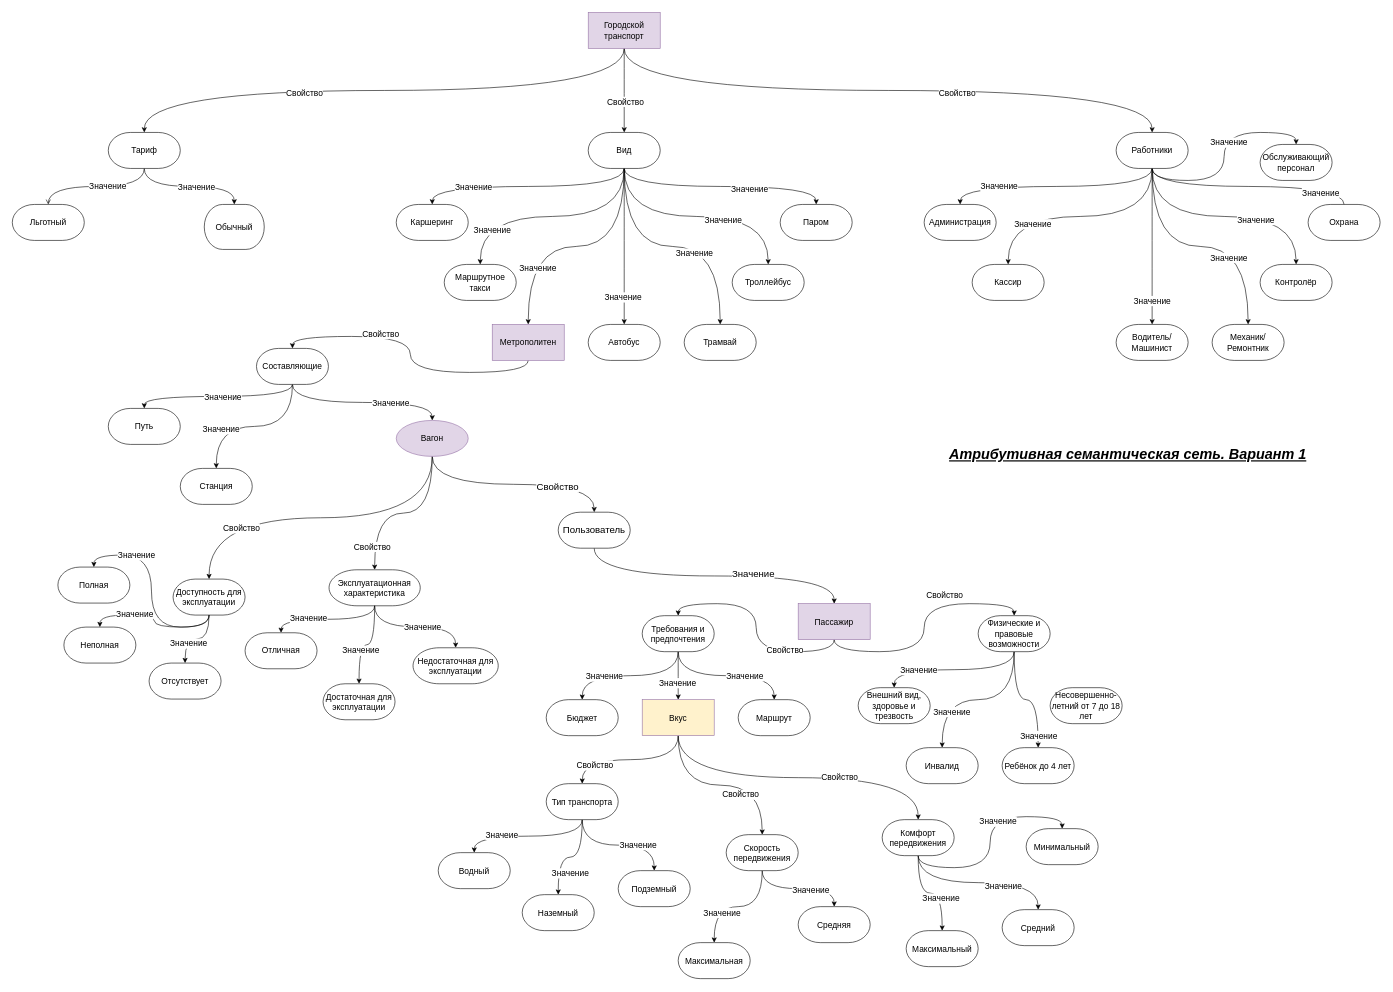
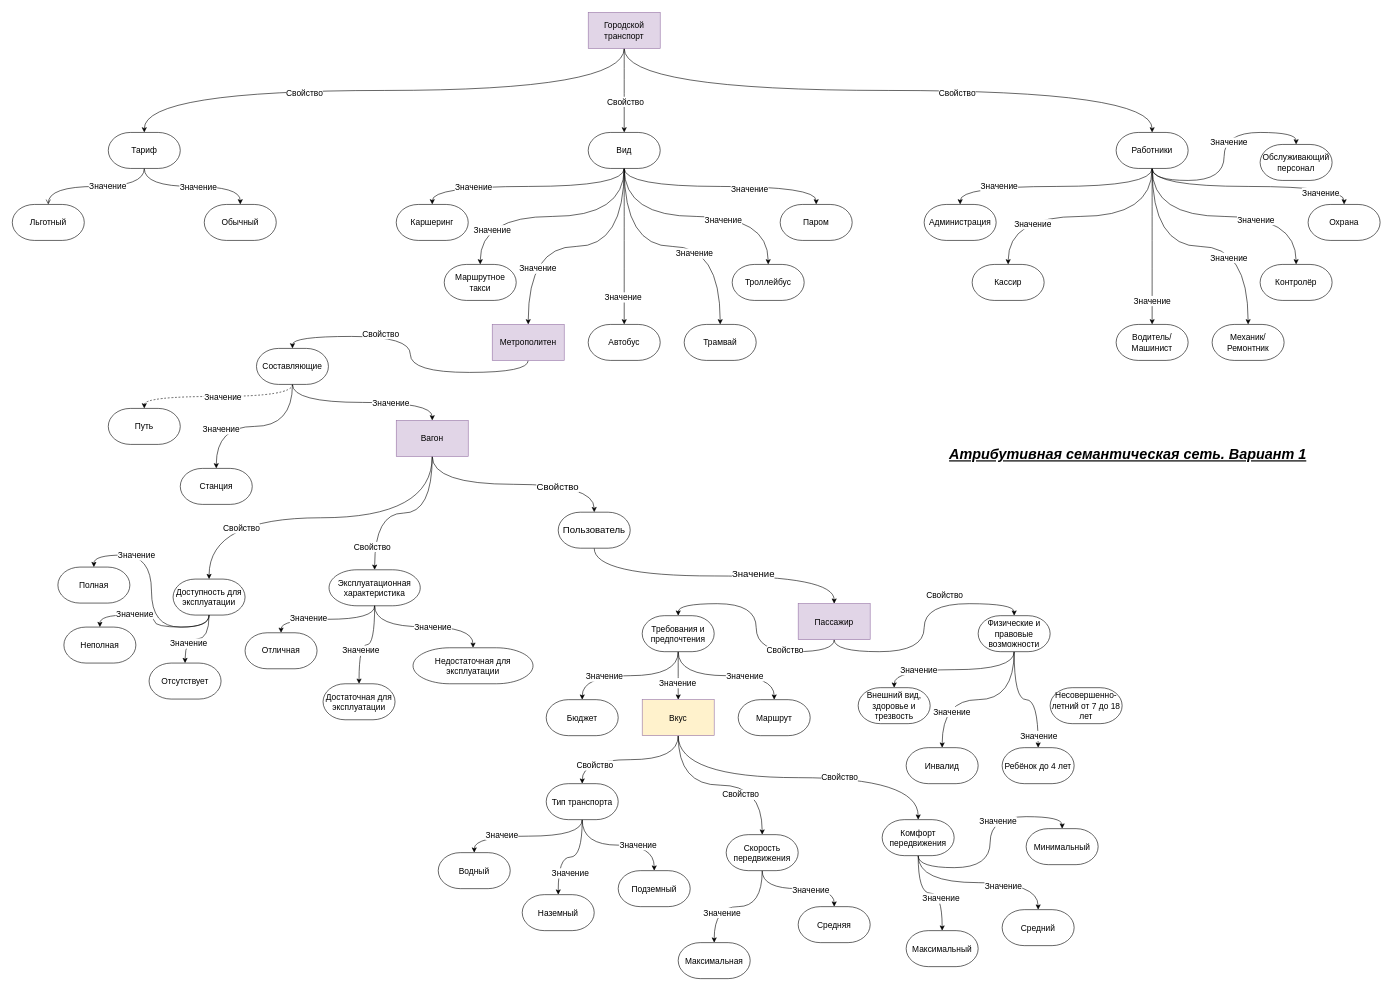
- <mxCell id="44" parent="1" edge="1" source="46" target="79" style="edgeStyle=orthogonalEdgeStyle;curved=1;rounded=0;orthogonalLoop=1;jettySize=auto;html=1;exitX=0.5;exitY=1;exitDx=0;exitDy=0;exitPerimeter=0;entryX=0.5;entryY=0;entryDx=0;entryDy=0;entryPerimeter=0;fontSize=14;endArrow=none;"><mxGeometry as="geometry" relative="1" /></mxCell>
+ <mxCell id="44" parent="1" edge="1" source="46" target="79" style="edgeStyle=orthogonalEdgeStyle;curved=1;rounded=0;orthogonalLoop=1;jettySize=auto;html=1;exitX=0.5;exitY=1;exitDx=0;exitDy=0;exitPerimeter=0;entryX=0.5;entryY=0;entryDx=0;entryDy=0;entryPerimeter=0;fontSize=14;"><mxGeometry as="geometry" relative="1" /></mxCell>
- <mxCell id="68" value="Обычный" parent="1" style="strokeWidth=1;html=1;shape=mxgraph.flowchart.terminator;whiteSpace=wrap;fontSize=14;" vertex="1"><mxGeometry x="340" y="340" as="geometry" height="75" width="100" /></mxCell>
+ <mxCell id="68" value="Обычный" parent="1" style="strokeWidth=1;html=1;shape=mxgraph.flowchart.terminator;whiteSpace=wrap;fontSize=14;" vertex="1"><mxGeometry as="geometry" y="340" x="340" height="60" width="120" /></mxCell>
- <mxCell id="141" parent="1" edge="1" source="145" target="137" style="edgeStyle=orthogonalEdgeStyle;curved=1;rounded=0;orthogonalLoop=1;jettySize=auto;html=1;exitX=0.5;exitY=1;exitDx=0;exitDy=0;exitPerimeter=0;entryX=0.5;entryY=0;entryDx=0;entryDy=0;entryPerimeter=0;fontSize=14;"><mxGeometry as="geometry" relative="1" /></mxCell>
+ <mxCell id="141" parent="1" edge="1" source="145" target="137" style="edgeStyle=orthogonalEdgeStyle;curved=1;rounded=0;orthogonalLoop=1;jettySize=auto;html=1;exitX=0.5;exitY=1;exitDx=0;exitDy=0;exitPerimeter=0;entryX=0.5;entryY=0;entryDx=0;entryDy=0;entryPerimeter=0;fontSize=14;dashed=1;"><mxGeometry as="geometry" relative="1" /></mxCell>
- <mxCell id="18" value="Вагон" parent="1" style="ellipse;whiteSpace=wrap;html=1;fillColor=#e1d5e7;strokeColor=#9673a6;fontSize=14;" vertex="1"><mxGeometry as="geometry" y="700" x="660" height="60" width="120" /></mxCell>
+ <mxCell id="18" value="Вагон" parent="1" style="rounded=0;whiteSpace=wrap;html=1;fillColor=#e1d5e7;strokeColor=#9673a6;fontSize=14;" vertex="1"><mxGeometry as="geometry" y="700" x="660" height="60" width="120" /></mxCell>
- <mxCell id="155" value="Недостаточная для эксплуатации" parent="1" style="strokeWidth=1;html=1;shape=mxgraph.flowchart.terminator;whiteSpace=wrap;fontSize=14;" vertex="1"><mxGeometry as="geometry" y="1079" x="688" height="60" width="142" /></mxCell>
+ <mxCell id="155" value="Недостаточная для эксплуатации" parent="1" style="strokeWidth=1;html=1;shape=mxgraph.flowchart.terminator;whiteSpace=wrap;fontSize=14;" vertex="1"><mxGeometry x="688" y="1079" as="geometry" height="60" width="200" /></mxCell>
